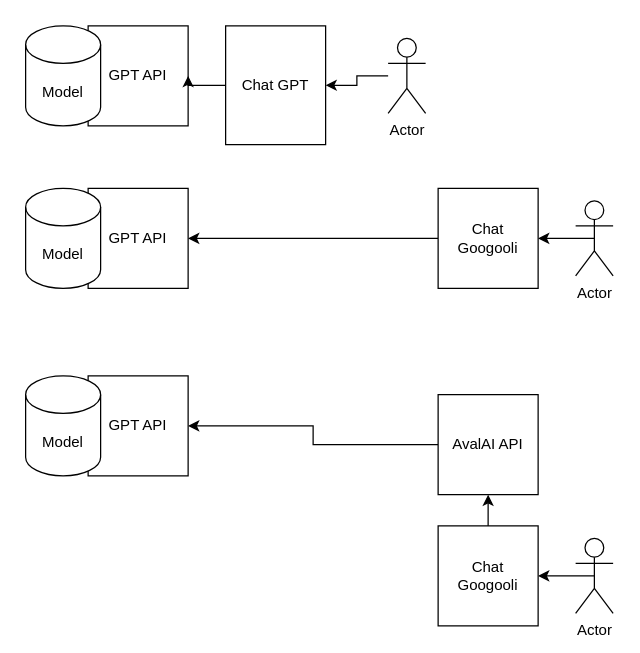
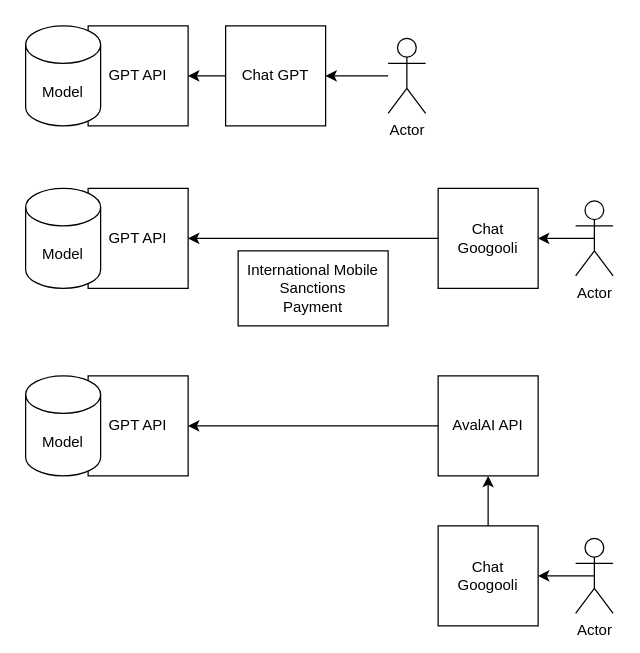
- <mxCell id="4" value="Chat GPT" style="whiteSpace=wrap;html=1;aspect=fixed;" vertex="1" parent="1"><mxGeometry x="180" y="20" width="80" height="95" as="geometry" /></mxCell>
+ <mxCell id="4" value="Chat GPT" style="whiteSpace=wrap;html=1;aspect=fixed;" vertex="1" parent="1"><mxGeometry x="180" y="20" width="80" height="80" as="geometry" /></mxCell>
+ <mxCell id="12" value="International Mobile&lt;div&gt;Sanctions&lt;/div&gt;&lt;div&gt;Payment&lt;/div&gt;" style="rounded=0;whiteSpace=wrap;html=1;" vertex="1" parent="1"><mxGeometry x="190" y="200" width="120" height="60" as="geometry" /></mxCell>
- <mxCell id="19" value="AvalAI API" style="whiteSpace=wrap;html=1;aspect=fixed;" vertex="1" parent="1"><mxGeometry x="350" y="315" width="80" height="80" as="geometry" /></mxCell>
+ <mxCell id="19" value="AvalAI API" style="whiteSpace=wrap;html=1;aspect=fixed;" vertex="1" parent="1"><mxGeometry x="350" y="300" width="80" height="80" as="geometry" /></mxCell>
